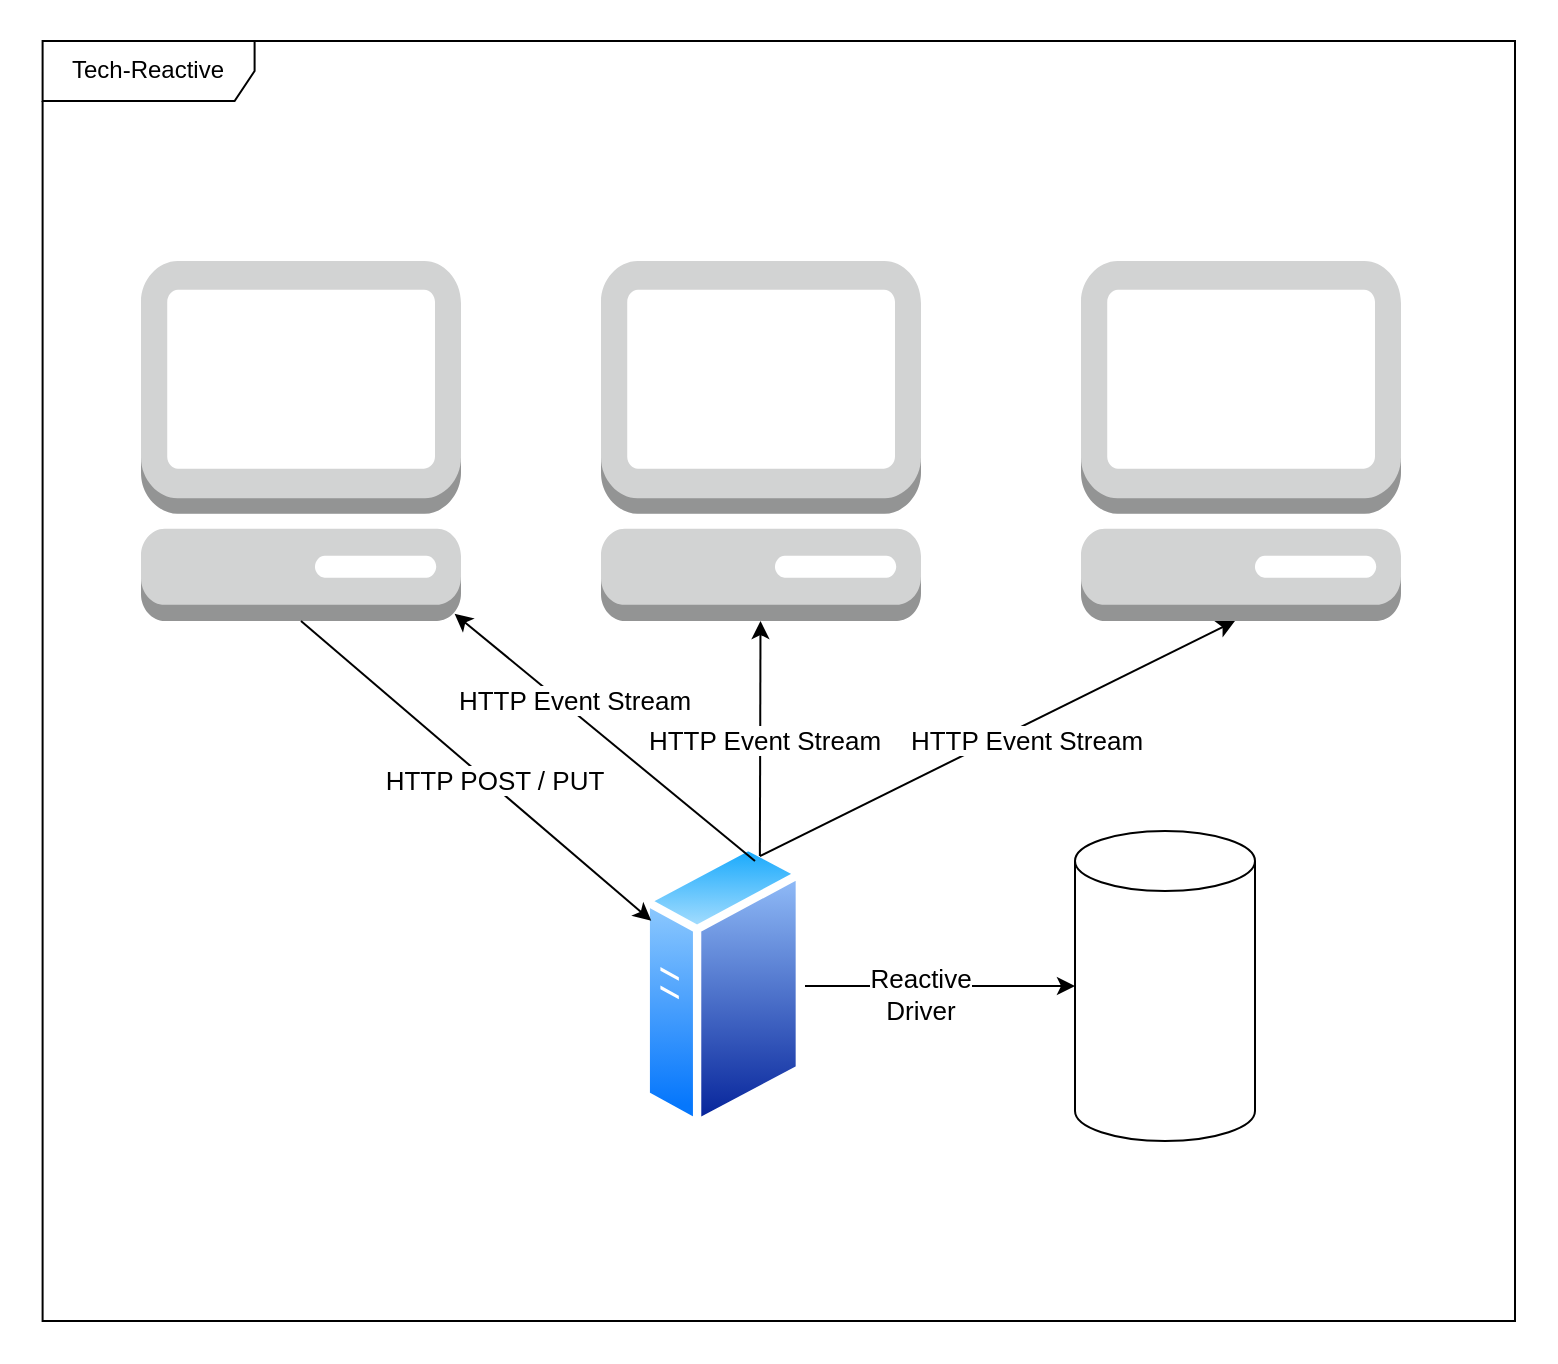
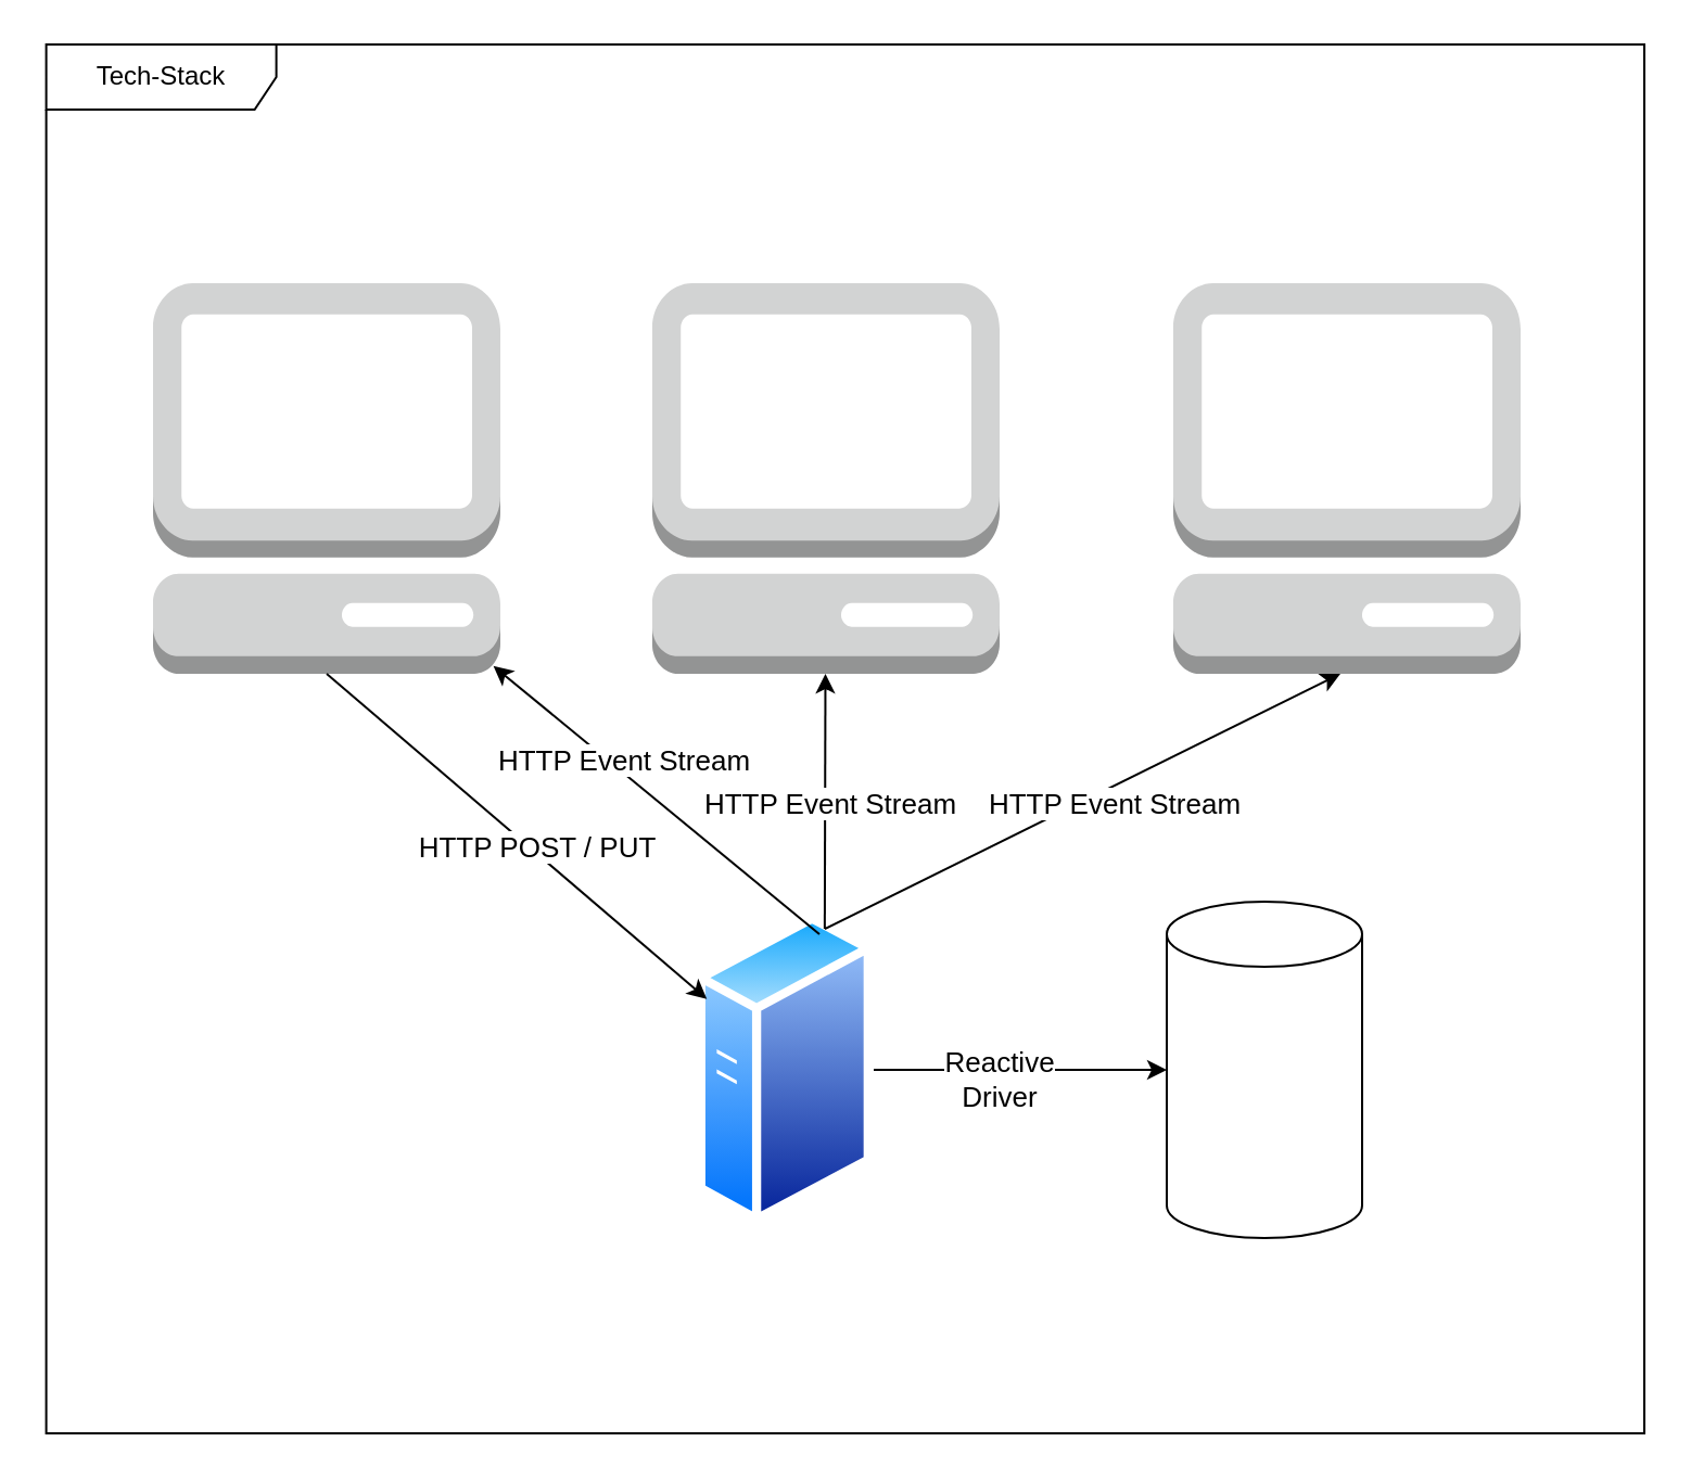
- <mxCell id="2" value="Tech-Reactive" style="shape=umlFrame;whiteSpace=wrap;html=1;width=106;height=30;" vertex="1" parent="1"><mxGeometry x="20.8" y="20" width="736.2" height="640" as="geometry" /></mxCell>
+ <mxCell id="2" value="Tech-Stack" style="shape=umlFrame;whiteSpace=wrap;html=1;width=106;height=30;" vertex="1" parent="1"><mxGeometry x="20.8" y="20" width="736.2" height="640" as="geometry" /></mxCell>
